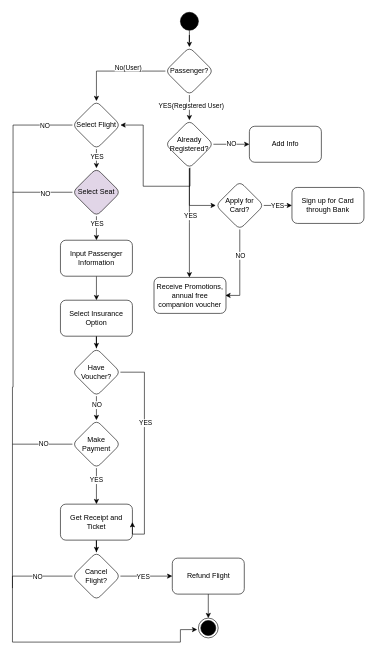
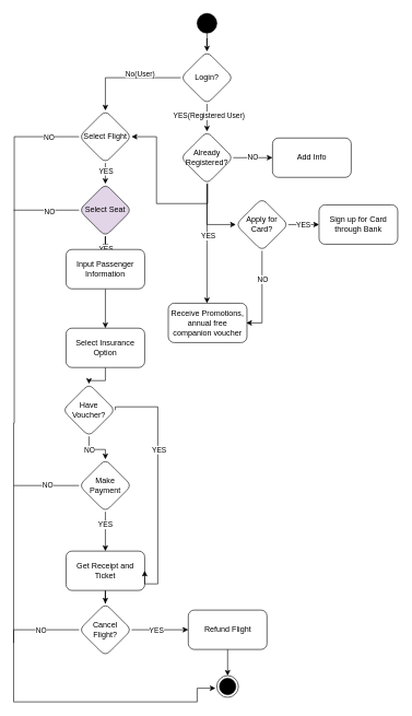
- <mxCell id="6" value="Passenger?" style="rhombus;whiteSpace=wrap;html=1;rounded=1;" vertex="1" parent="1"><mxGeometry x="275" y="78" width="80" height="80" as="geometry" /></mxCell>
+ <mxCell id="6" value="Login?" style="rhombus;whiteSpace=wrap;html=1;rounded=1;" vertex="1" parent="1"><mxGeometry x="275" y="78" width="80" height="80" as="geometry" /></mxCell>
- <mxCell id="36" value="Input Passenger Information" style="rounded=1;whiteSpace=wrap;html=1;" vertex="1" parent="1"><mxGeometry x="100" y="400" width="120" height="60" as="geometry" /></mxCell>
+ <mxCell id="36" value="Input Passenger Information" style="rounded=1;whiteSpace=wrap;html=1;" vertex="1" parent="1"><mxGeometry x="100" y="380" width="120" height="60" as="geometry" /></mxCell>
- <mxCell id="49" value="Have Voucher?" style="rhombus;whiteSpace=wrap;html=1;rounded=1;" vertex="1" parent="1"><mxGeometry x="120" y="580" width="80" height="80" as="geometry" /></mxCell>
+ <mxCell id="49" value="Have Voucher?" style="rhombus;whiteSpace=wrap;html=1;rounded=1;" vertex="1" parent="1"><mxGeometry x="95" y="585" width="80" height="80" as="geometry" /></mxCell>
